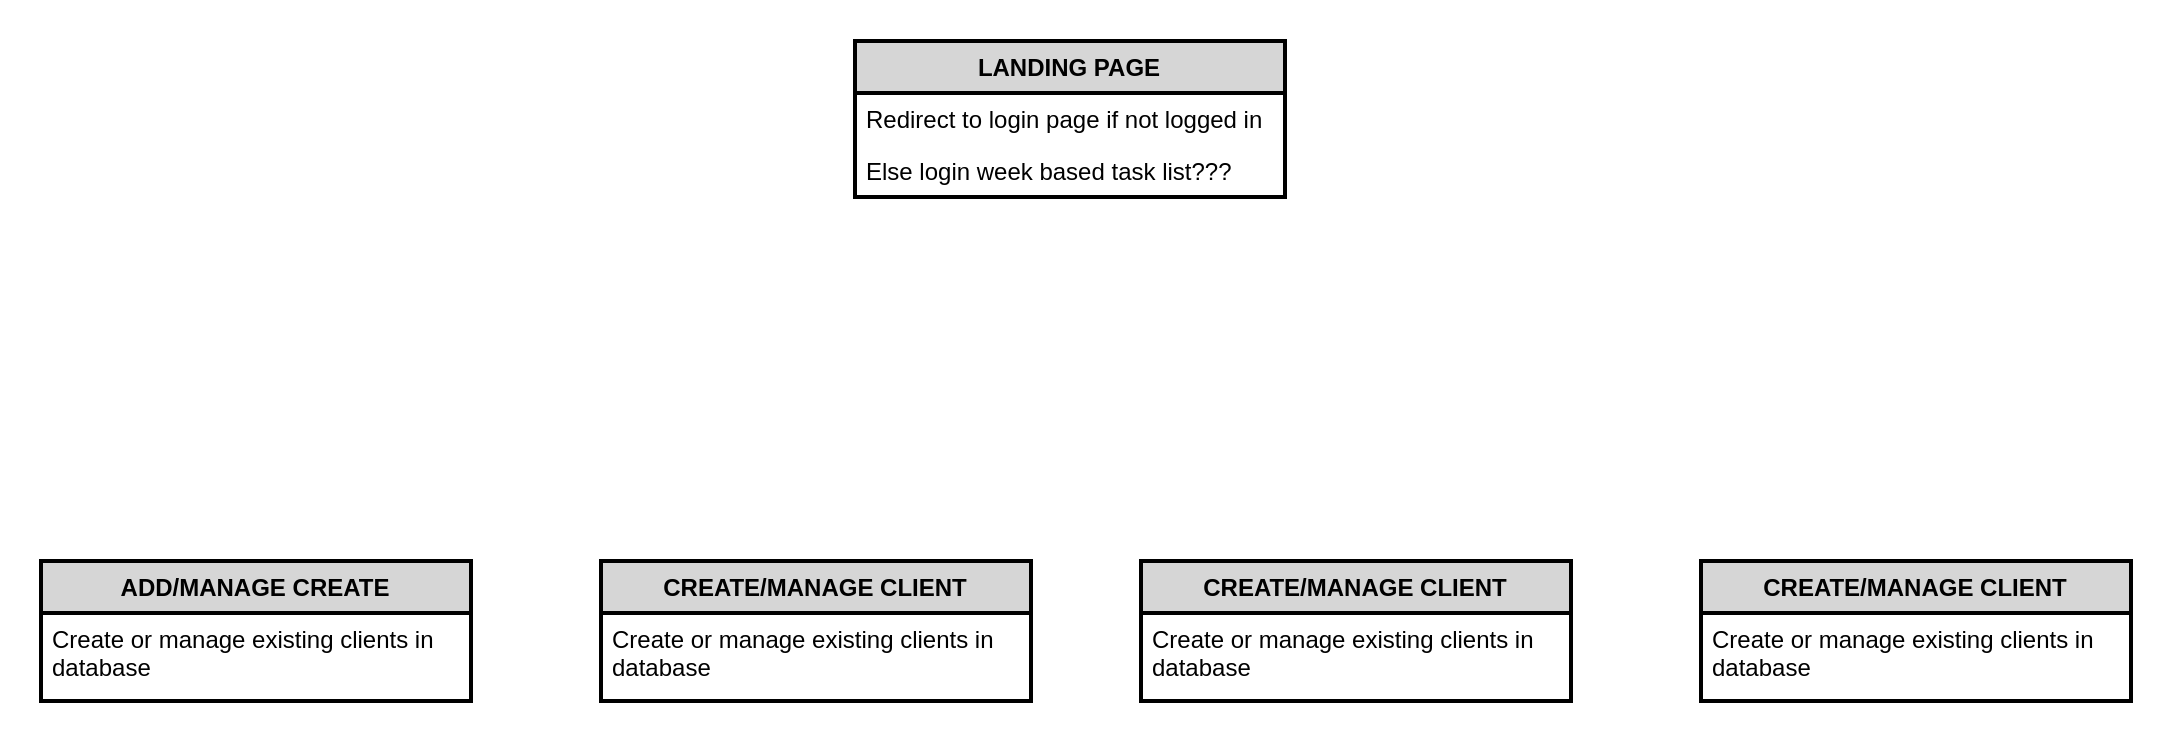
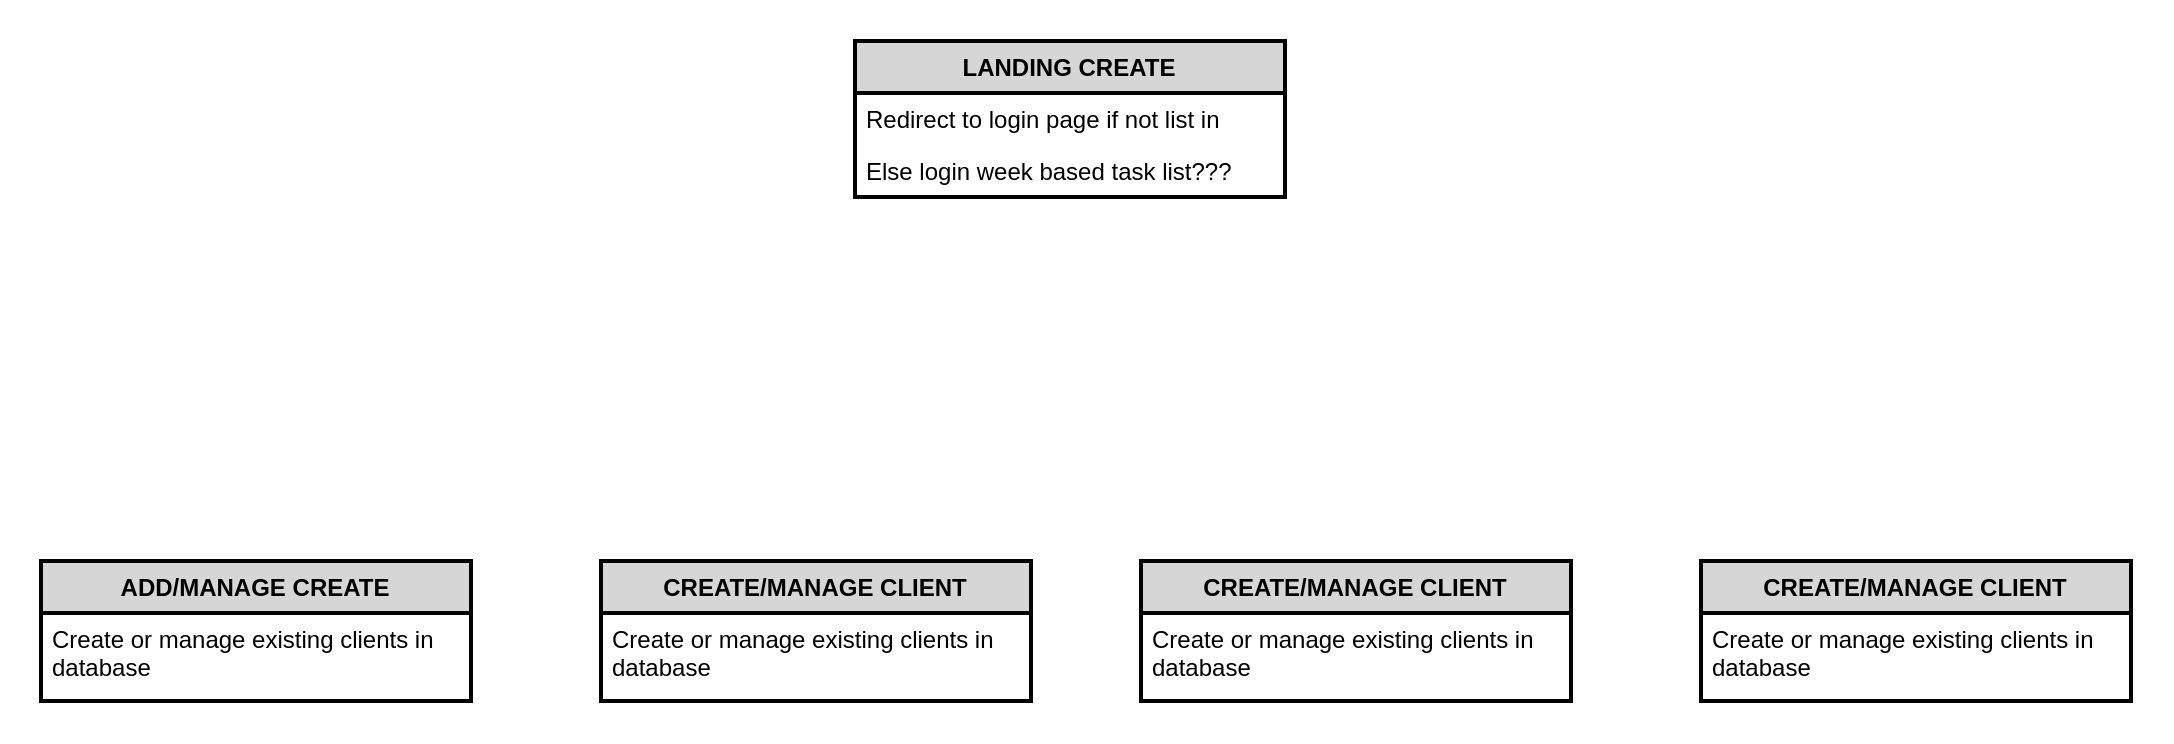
- <mxCell id="2" value="LANDING PAGE" style="swimlane;fontStyle=1;childLayout=stackLayout;horizontal=1;startSize=26;horizontalStack=0;resizeParent=1;resizeParentMax=0;resizeLast=0;collapsible=1;marginBottom=0;rounded=0;strokeWidth=2;labelBackgroundColor=none;fillColor=#D6D6D6;" vertex="1" parent="1"><mxGeometry x="427" y="20" width="215" height="78" as="geometry"><mxRectangle x="515" y="60" width="50" height="26" as="alternateBounds" /></mxGeometry></mxCell>
+ <mxCell id="2" value="LANDING CREATE" style="swimlane;fontStyle=1;childLayout=stackLayout;horizontal=1;startSize=26;horizontalStack=0;resizeParent=1;resizeParentMax=0;resizeLast=0;collapsible=1;marginBottom=0;rounded=0;strokeWidth=2;labelBackgroundColor=none;fillColor=#D6D6D6;" vertex="1" parent="1"><mxGeometry x="427" y="20" width="215" height="78" as="geometry"><mxRectangle x="515" y="60" width="50" height="26" as="alternateBounds" /></mxGeometry></mxCell>
- <mxCell id="3" value="Redirect to login page if not logged in" style="text;strokeColor=none;fillColor=none;align=left;verticalAlign=top;spacingLeft=4;spacingRight=4;overflow=hidden;rotatable=0;points=[[0,0.5],[1,0.5]];portConstraint=eastwest;" vertex="1" parent="2"><mxGeometry y="26" width="215" height="26" as="geometry" /></mxCell>
+ <mxCell id="3" value="Redirect to login page if not list in" style="text;strokeColor=none;fillColor=none;align=left;verticalAlign=top;spacingLeft=4;spacingRight=4;overflow=hidden;rotatable=0;points=[[0,0.5],[1,0.5]];portConstraint=eastwest;" vertex="1" parent="2"><mxGeometry y="26" width="215" height="26" as="geometry" /></mxCell>
